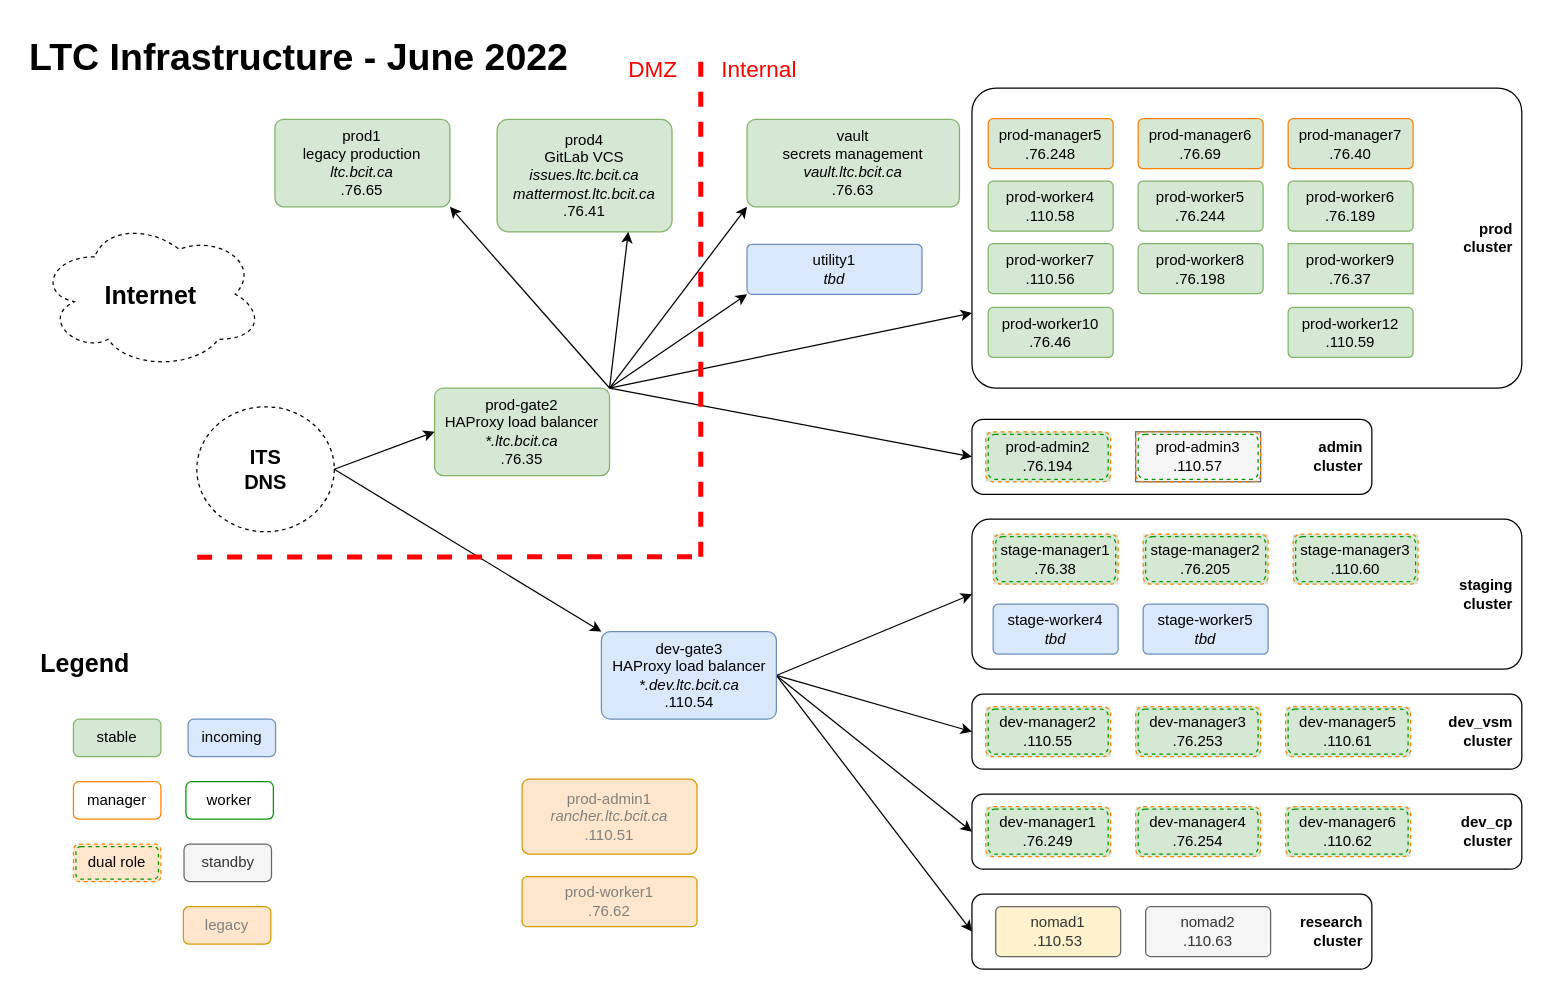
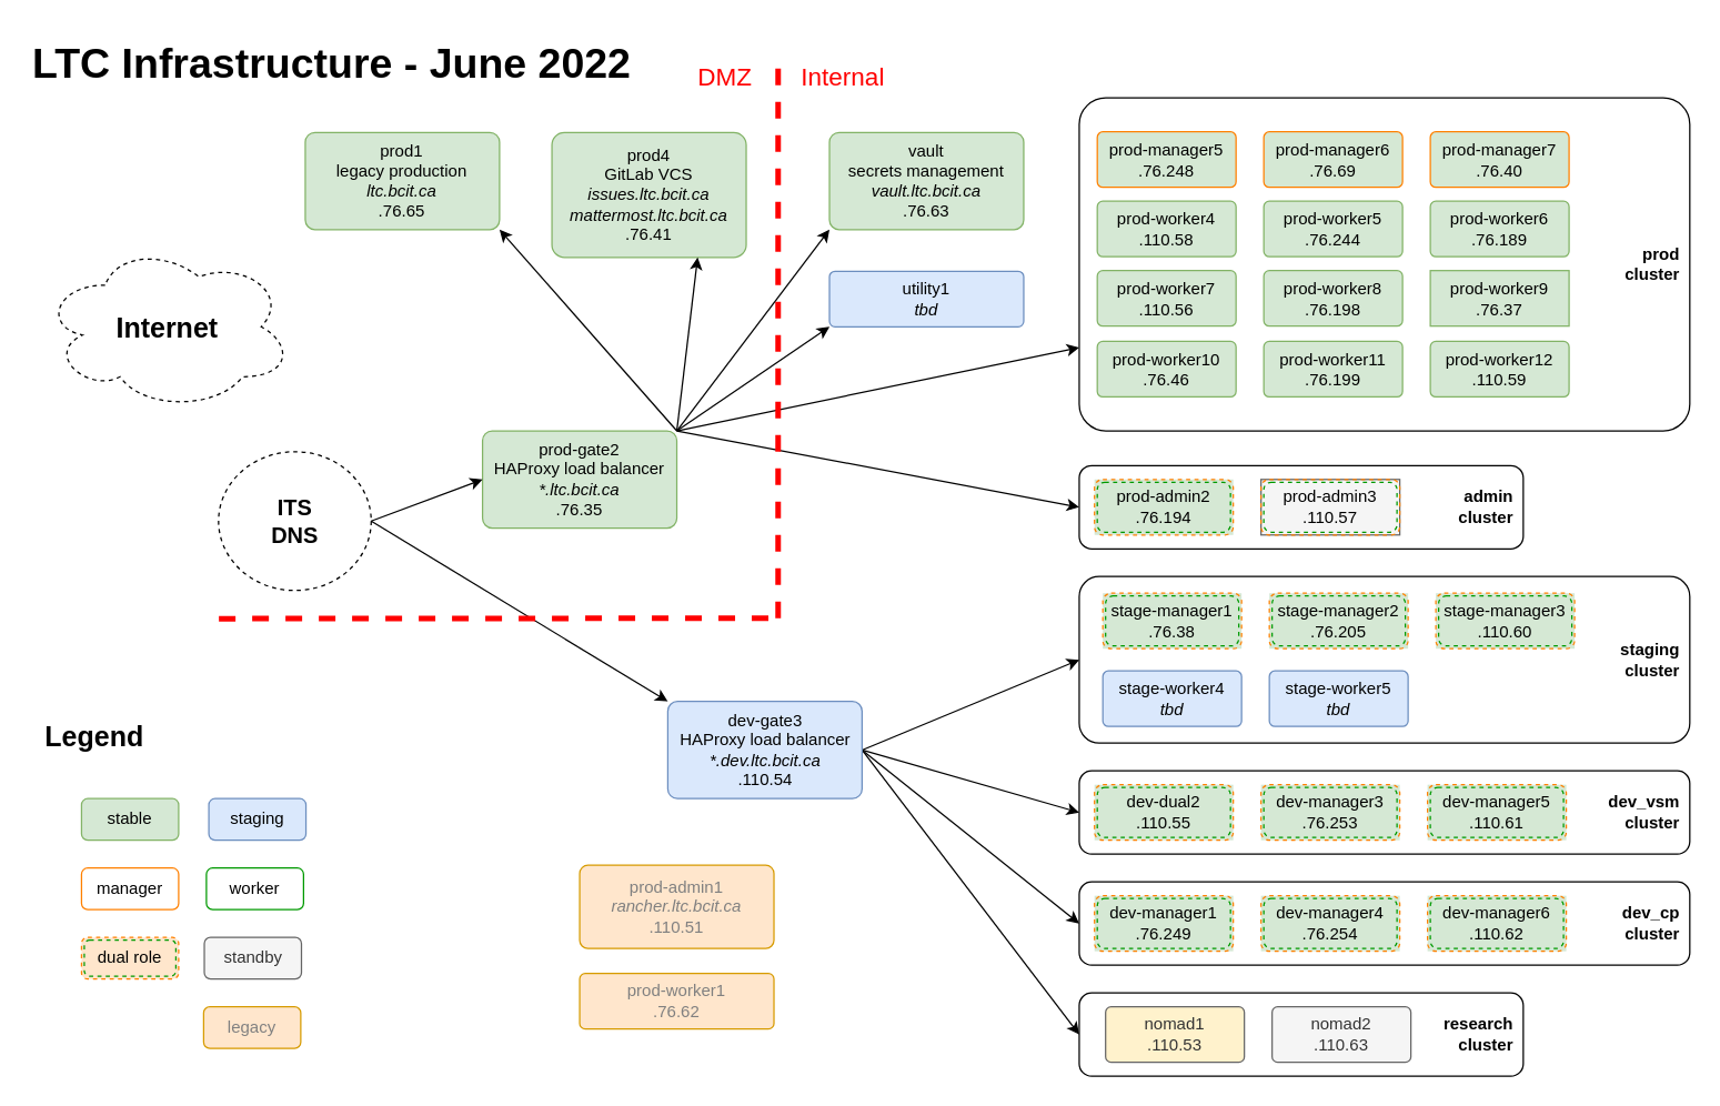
- <mxCell id="13" value="vault&lt;br&gt;secrets management&lt;br&gt;&lt;i&gt;vault.ltc.bcit.ca&lt;br&gt;&lt;/i&gt;.76.63" style="rounded=1;arcSize=10;whiteSpace=wrap;html=1;align=center;fillColor=#d5e8d4;strokeColor=#82b366;" parent="1" vertex="1"><mxGeometry x="597" y="95" width="170" height="70" as="geometry" /></mxCell>
+ <mxCell id="13" value="vault&lt;br&gt;secrets management&lt;br&gt;&lt;i&gt;vault.ltc.bcit.ca&lt;br&gt;&lt;/i&gt;.76.63" style="rounded=1;arcSize=10;whiteSpace=wrap;html=1;align=center;fillColor=#d5e8d4;strokeColor=#82b366;" parent="1" vertex="1"><mxGeometry x="597" y="95" width="140" height="70" as="geometry" /></mxCell>
+ <mxCell id="98" value="prod-worker11&lt;br&gt;.76.199" style="rounded=1;arcSize=10;whiteSpace=wrap;html=1;align=center;fillColor=#d5e8d4;strokeColor=#82b366;" parent="91" vertex="1"><mxGeometry x="120" y="151" width="100" height="40" as="geometry" /></mxCell>
- <mxCell id="68" value="dev-manager2&lt;br&gt;.110.55" style="whiteSpace=wrap;html=1;align=center;rounded=1;strokeColor=#FF8000;dashed=1;fillColor=none;" parent="66" vertex="1"><mxGeometry width="100" height="40" as="geometry" /></mxCell>
+ <mxCell id="68" value="dev-dual2&lt;br&gt;.110.55" style="whiteSpace=wrap;html=1;align=center;rounded=1;strokeColor=#FF8000;dashed=1;fillColor=none;" parent="66" vertex="1"><mxGeometry width="100" height="40" as="geometry" /></mxCell>
- <mxCell id="21" value="incoming" style="whiteSpace=wrap;html=1;align=center;rounded=1;fillColor=#dae8fc;strokeColor=#6c8ebf;" parent="1" vertex="1"><mxGeometry x="149.75" y="575" width="70" height="30" as="geometry" /></mxCell>
+ <mxCell id="21" value="staging" style="whiteSpace=wrap;html=1;align=center;rounded=1;fillColor=#dae8fc;strokeColor=#6c8ebf;" parent="1" vertex="1"><mxGeometry x="149.75" y="575" width="70" height="30" as="geometry" /></mxCell>
